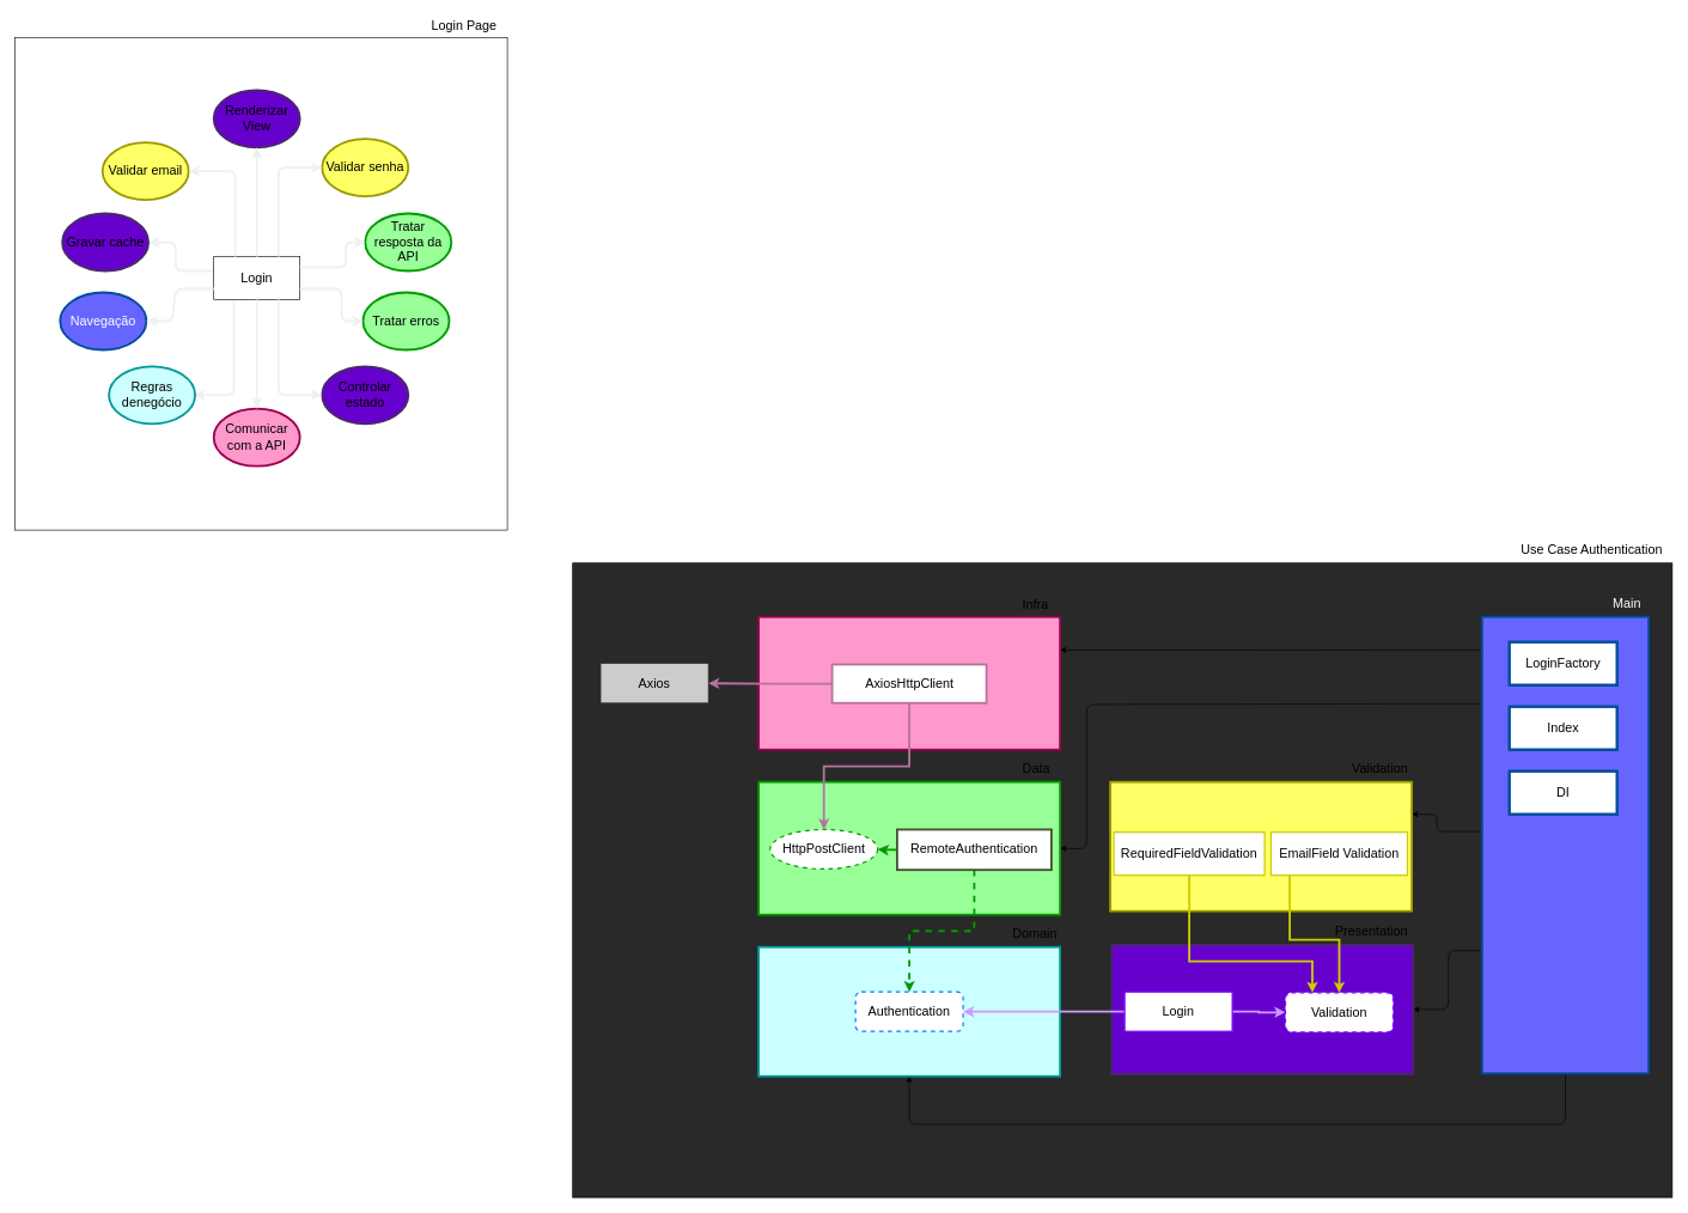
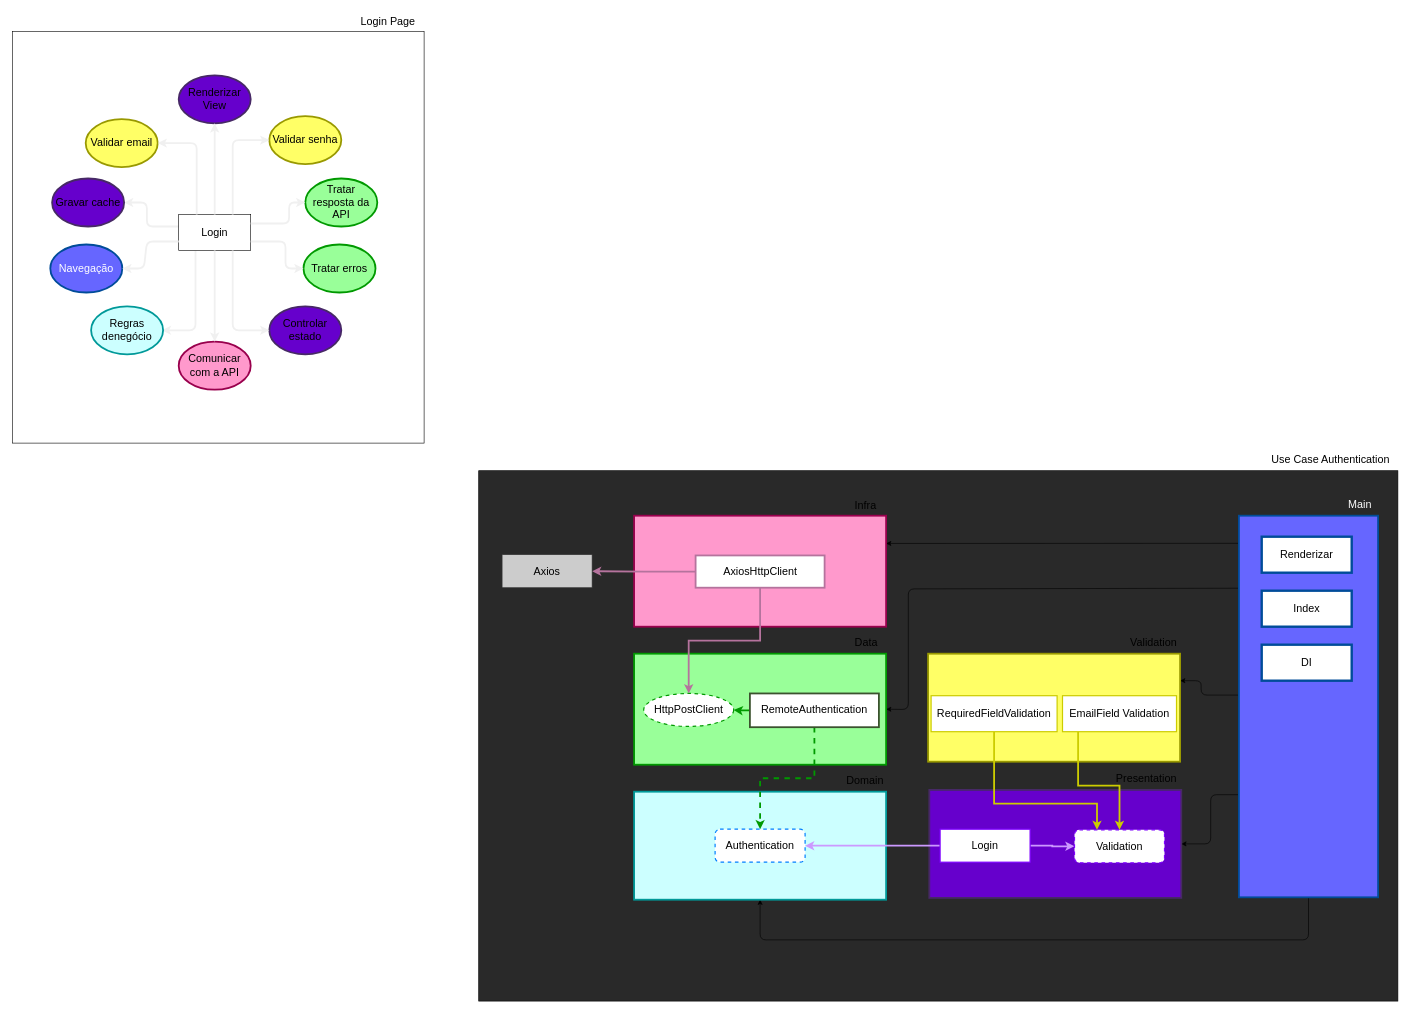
- <mxCell id="37" value="LoginFactory" style="rounded=0;whiteSpace=wrap;html=1;fontSize=18;fontColor=#000000;strokeColor=#004C99;strokeWidth=4;fillColor=#FFFFFF;" parent="1" vertex="1"><mxGeometry x="2102" y="894" width="150" height="60" as="geometry" /></mxCell>
+ <mxCell id="37" value="Renderizar" style="rounded=0;whiteSpace=wrap;html=1;fontSize=18;fontColor=#000000;strokeColor=#004C99;strokeWidth=4;fillColor=#FFFFFF;" parent="1" vertex="1"><mxGeometry x="2102" y="894" width="150" height="60" as="geometry" /></mxCell>
